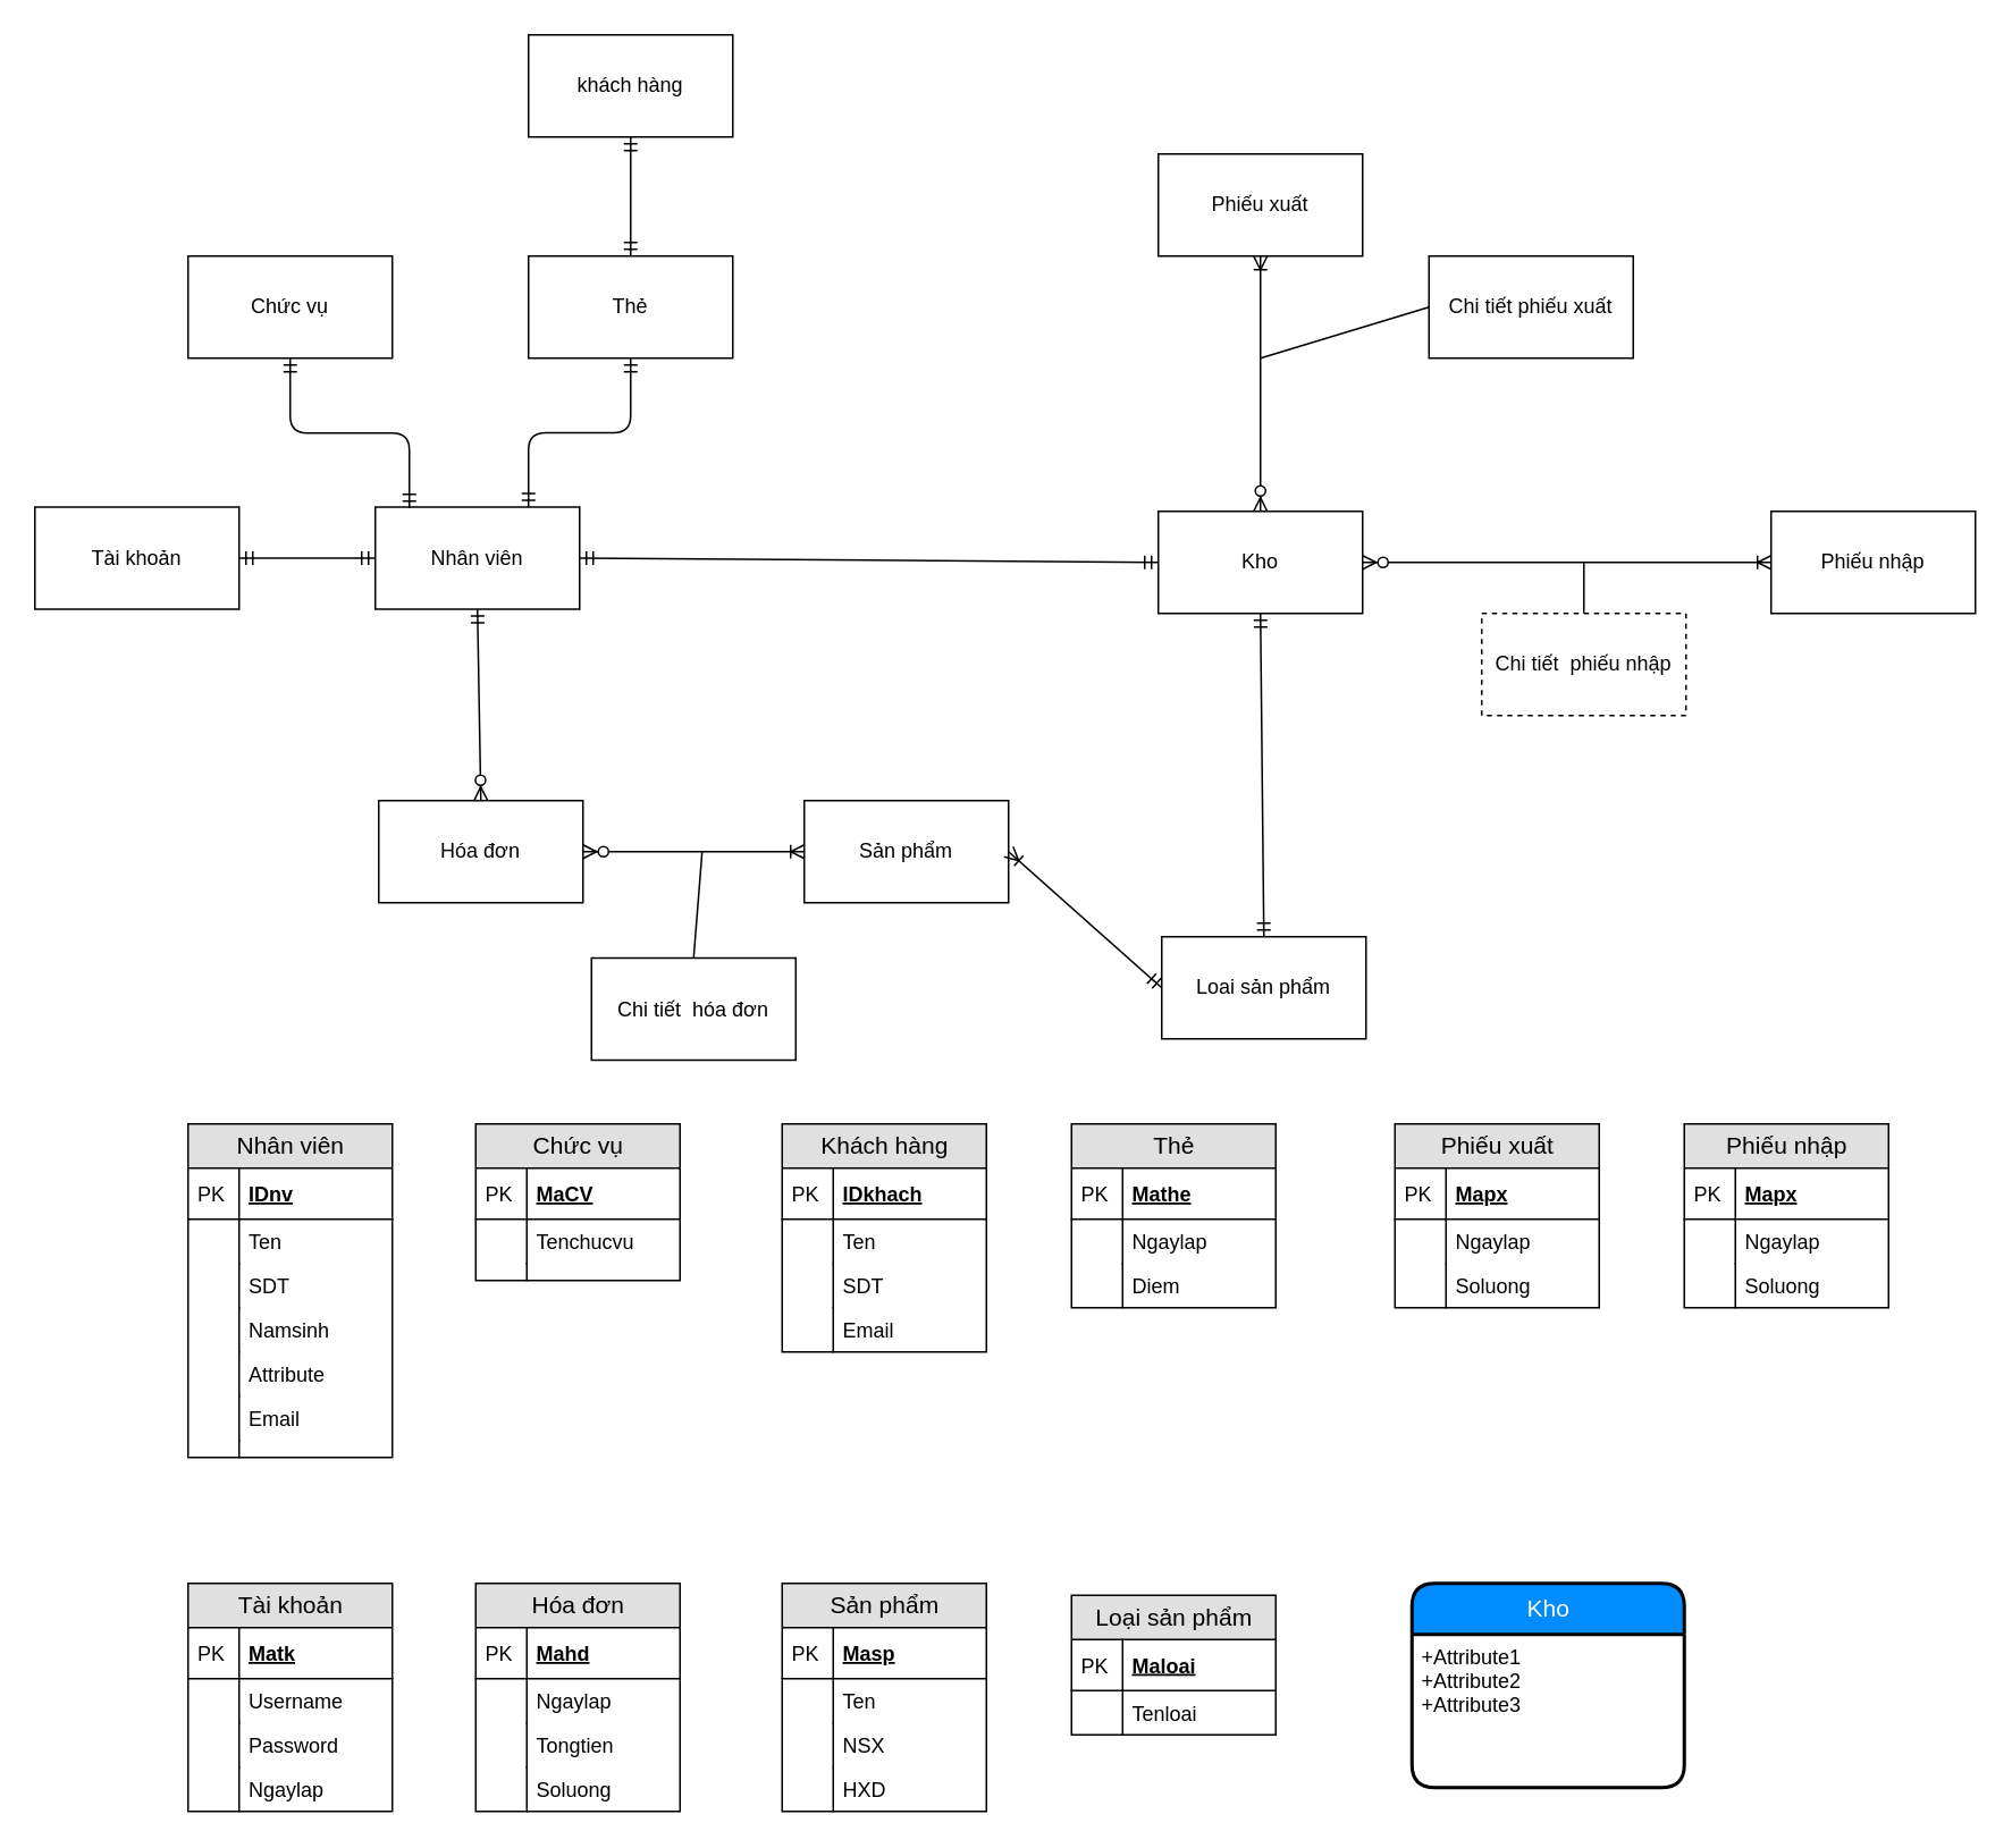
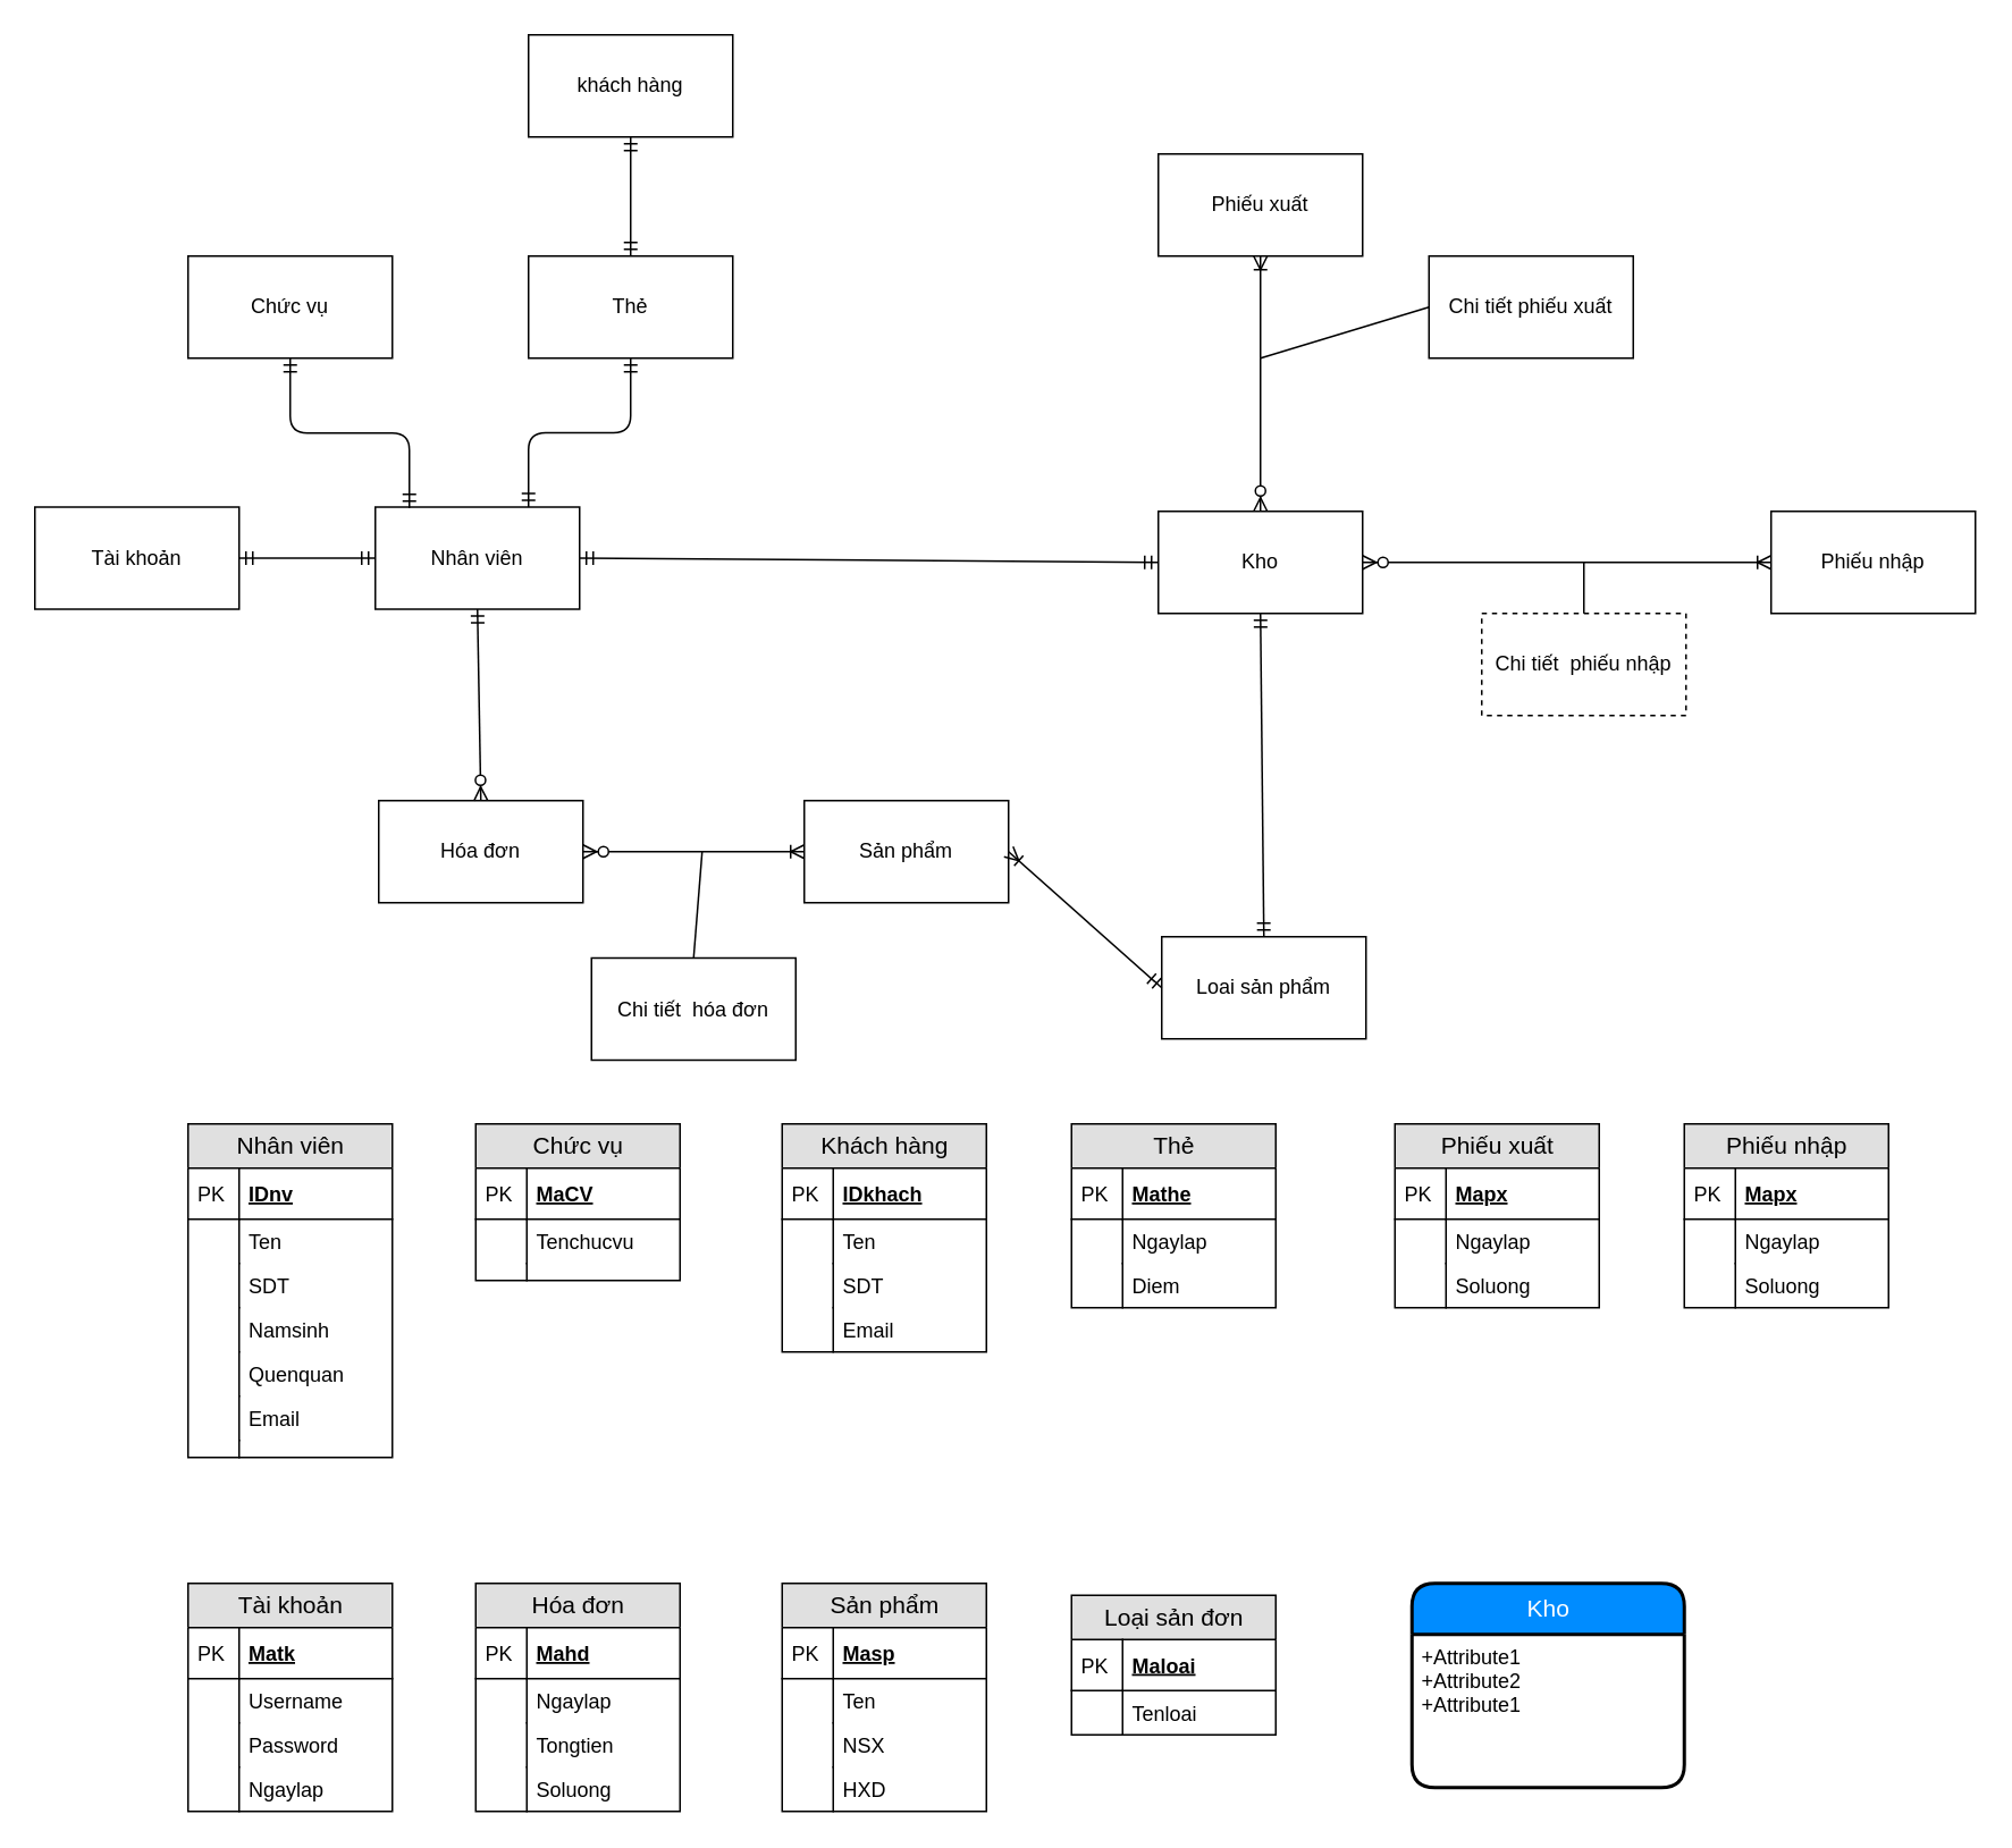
- <mxCell id="39" value="Attribute" style="shape=partialRectangle;top=0;left=0;right=0;bottom=0;align=left;verticalAlign=top;fillColor=none;spacingLeft=34;spacingRight=4;overflow=hidden;rotatable=0;points=[[0,0.5],[1,0.5]];portConstraint=eastwest;dropTarget=0;fontSize=12;" vertex="1" parent="30"><mxGeometry y="134" width="120" height="26" as="geometry" /></mxCell>
+ <mxCell id="39" value="Quenquan" style="shape=partialRectangle;top=0;left=0;right=0;bottom=0;align=left;verticalAlign=top;fillColor=none;spacingLeft=34;spacingRight=4;overflow=hidden;rotatable=0;points=[[0,0.5],[1,0.5]];portConstraint=eastwest;dropTarget=0;fontSize=12;" vertex="1" parent="30"><mxGeometry y="134" width="120" height="26" as="geometry" /></mxCell>
- <mxCell id="109" value="Loại sản phẩm" style="swimlane;fontStyle=0;childLayout=stackLayout;horizontal=1;startSize=26;fillColor=#e0e0e0;horizontalStack=0;resizeParent=1;resizeParentMax=0;resizeLast=0;collapsible=1;marginBottom=0;swimlaneFillColor=#ffffff;align=center;fontSize=14;labelBackgroundColor=none;html=1;" vertex="1" parent="1"><mxGeometry x="629" y="937" width="120" height="82" as="geometry" /></mxCell>
+ <mxCell id="109" value="Loại sản đơn" style="swimlane;fontStyle=0;childLayout=stackLayout;horizontal=1;startSize=26;fillColor=#e0e0e0;horizontalStack=0;resizeParent=1;resizeParentMax=0;resizeLast=0;collapsible=1;marginBottom=0;swimlaneFillColor=#ffffff;align=center;fontSize=14;labelBackgroundColor=none;html=1;" vertex="1" parent="1"><mxGeometry x="629" y="937" width="120" height="82" as="geometry" /></mxCell>
- <mxCell id="115" value="+Attribute1&#10;+Attribute2&#10;+Attribute3" style="align=left;strokeColor=none;fillColor=none;spacingLeft=4;fontSize=12;verticalAlign=top;resizable=0;rotatable=0;part=1;" vertex="1" parent="114"><mxGeometry y="30" width="160" height="90" as="geometry" /></mxCell>
+ <mxCell id="115" value="+Attribute1&#10;+Attribute2&#10;+Attribute1" style="align=left;strokeColor=none;fillColor=none;spacingLeft=4;fontSize=12;verticalAlign=top;resizable=0;rotatable=0;part=1;" vertex="1" parent="114"><mxGeometry y="30" width="160" height="90" as="geometry" /></mxCell>
